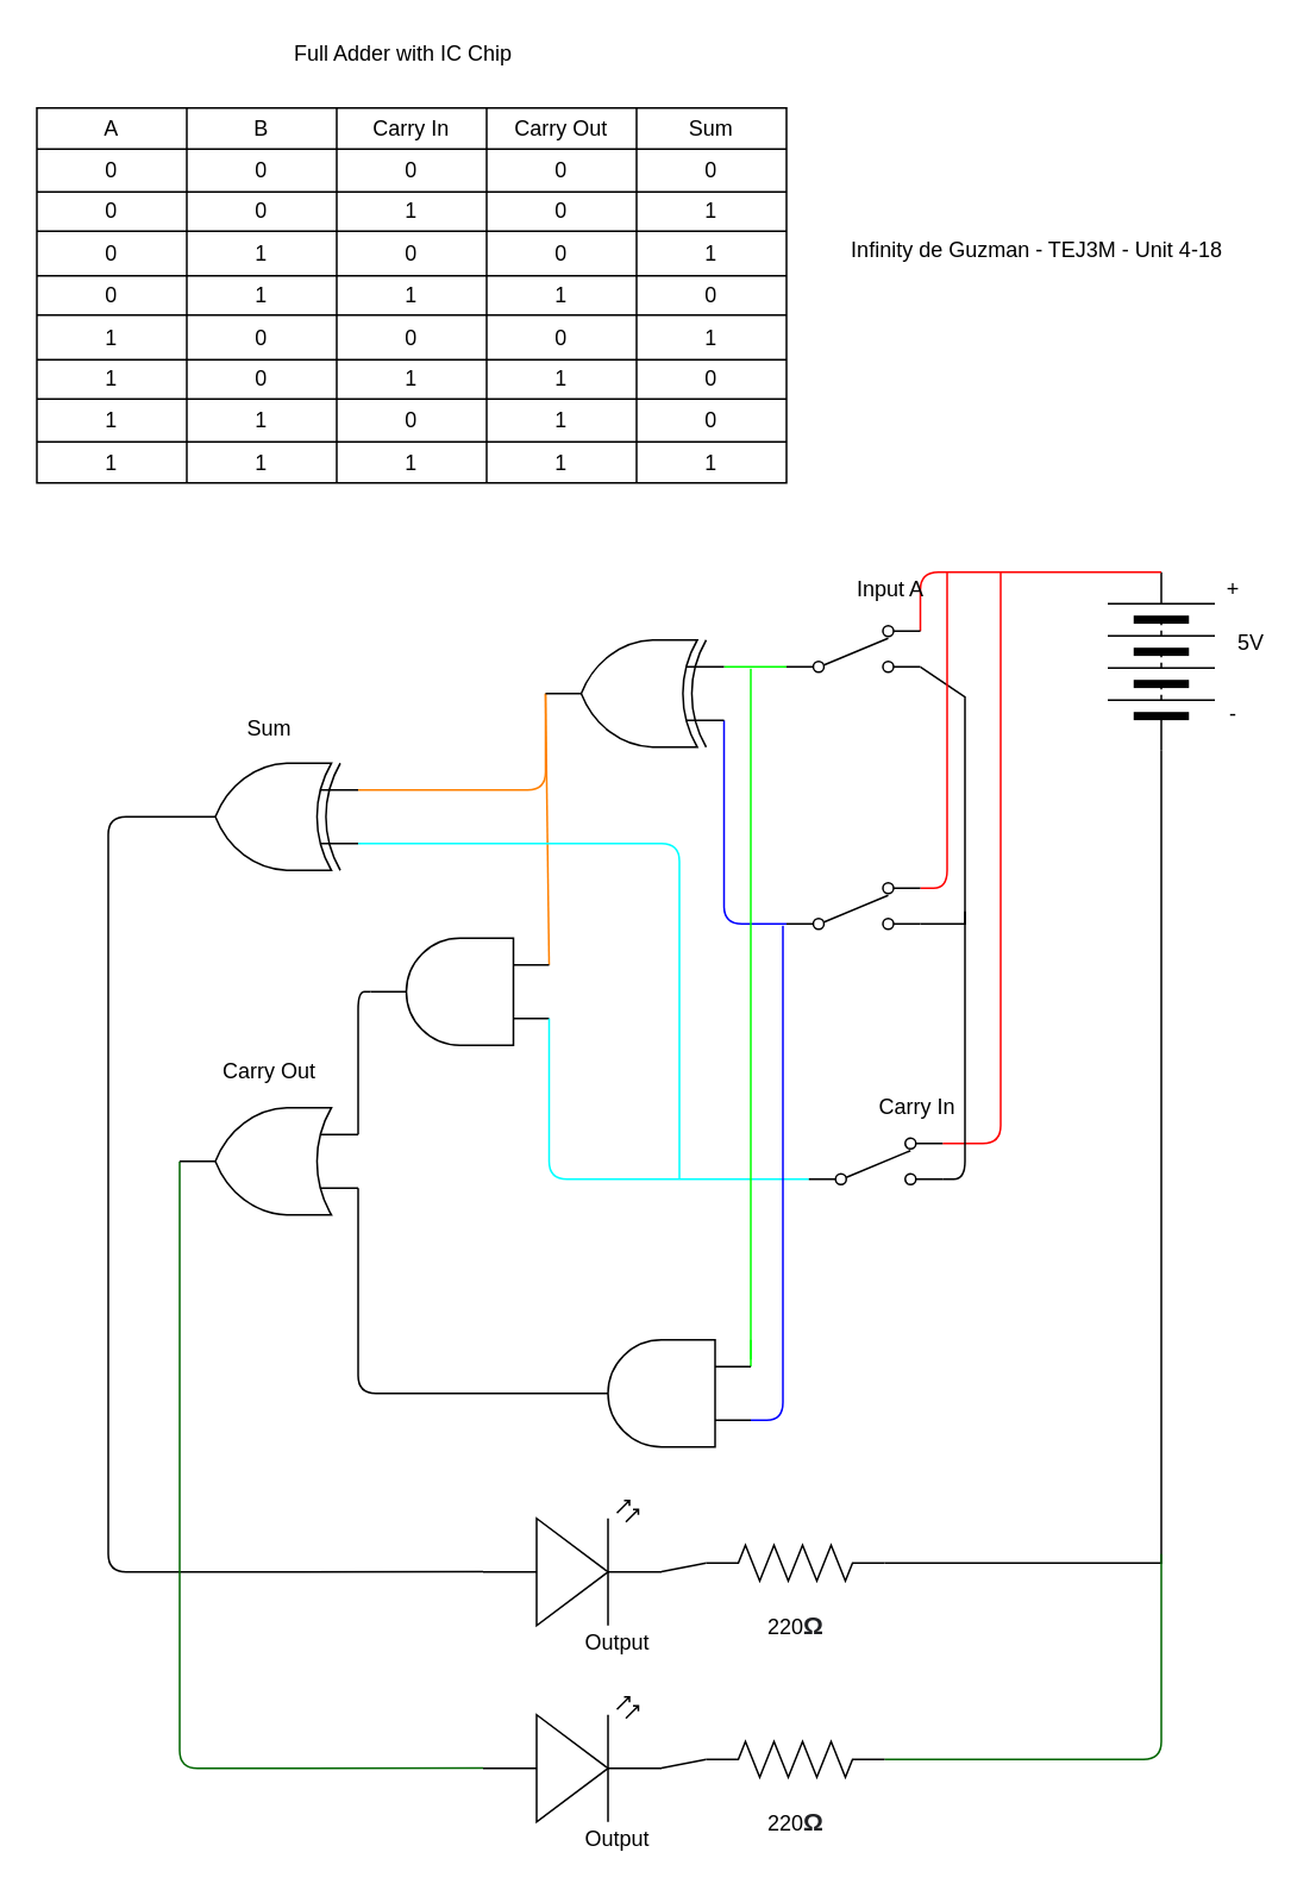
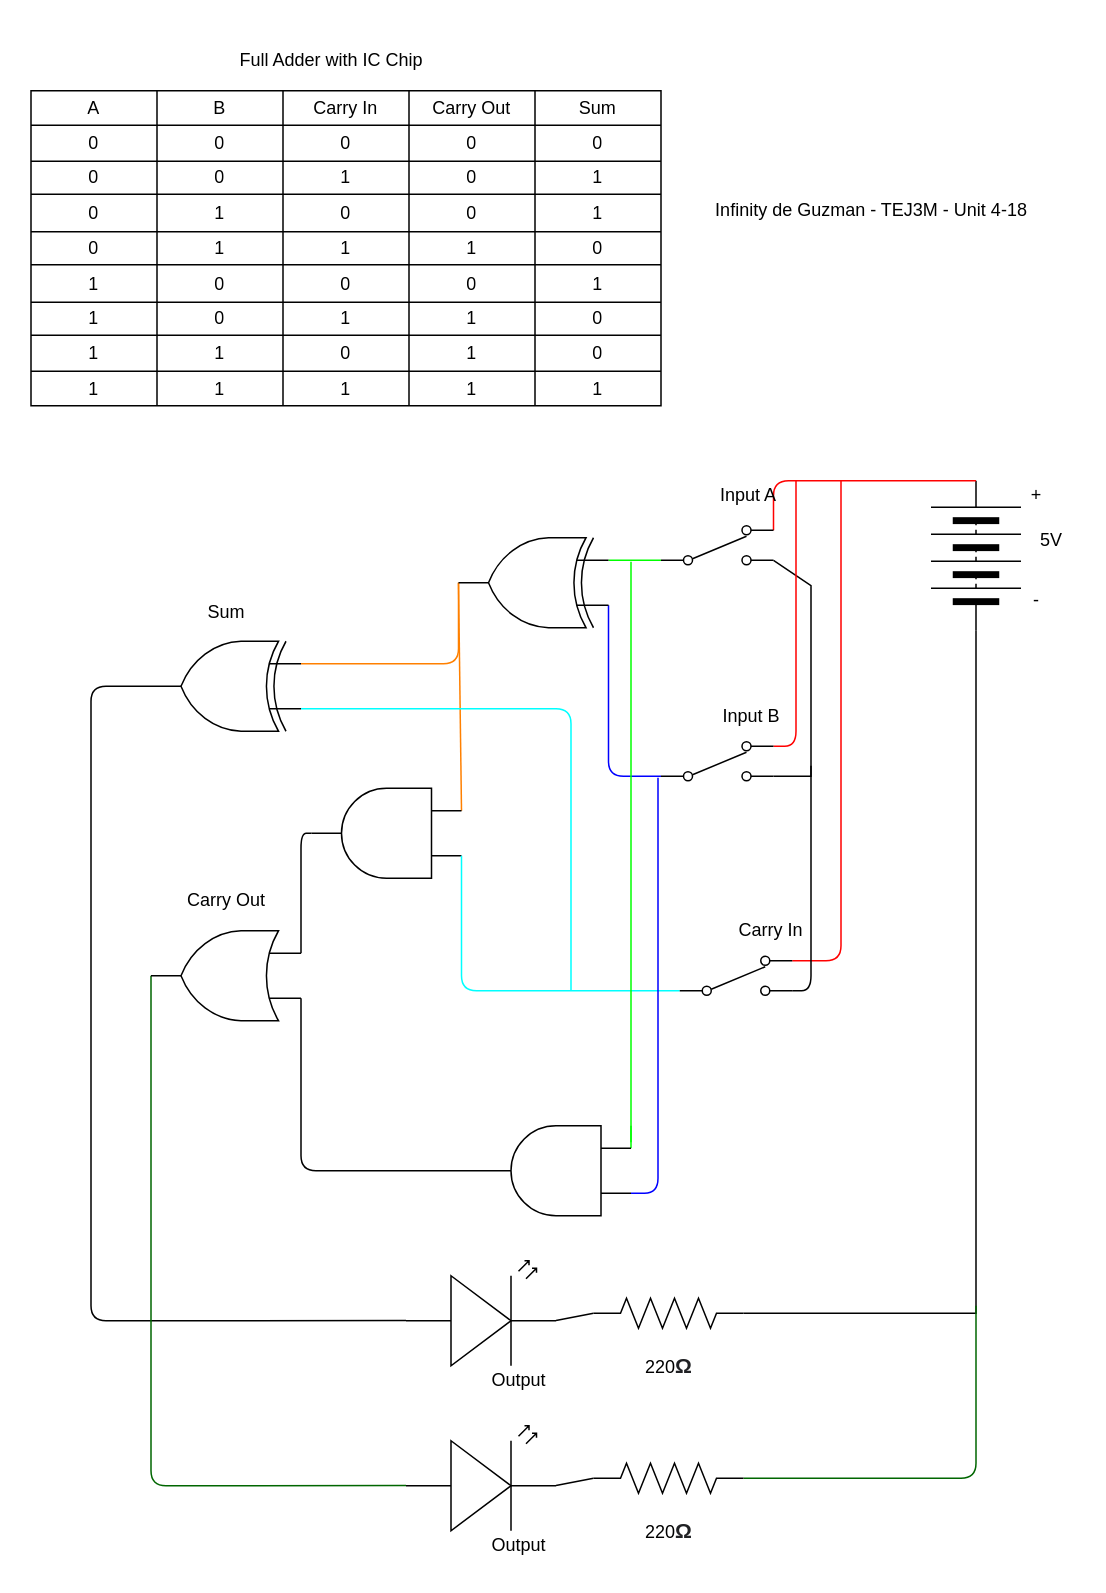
- <mxCell id="6" value="Full Adder with IC Chip" style="text;html=1;align=center;verticalAlign=middle;resizable=0;points=[];autosize=1;strokeColor=none;fillColor=none;" parent="1" vertex="1"><mxGeometry x="155" y="20" width="140" height="20" as="geometry" /></mxCell>
+ <mxCell id="6" value="Full Adder with IC Chip" style="text;html=1;align=center;verticalAlign=middle;resizable=0;points=[];autosize=1;strokeColor=none;fillColor=none;" parent="1" vertex="1"><mxGeometry x="150" y="30" width="140" height="20" as="geometry" /></mxCell>
+ <mxCell id="22" value="Input B" style="text;html=1;align=center;verticalAlign=middle;resizable=0;points=[];autosize=1;strokeColor=none;fillColor=none;" parent="1" vertex="1"><mxGeometry x="475" y="467" width="50" height="20" as="geometry" /></mxCell>
